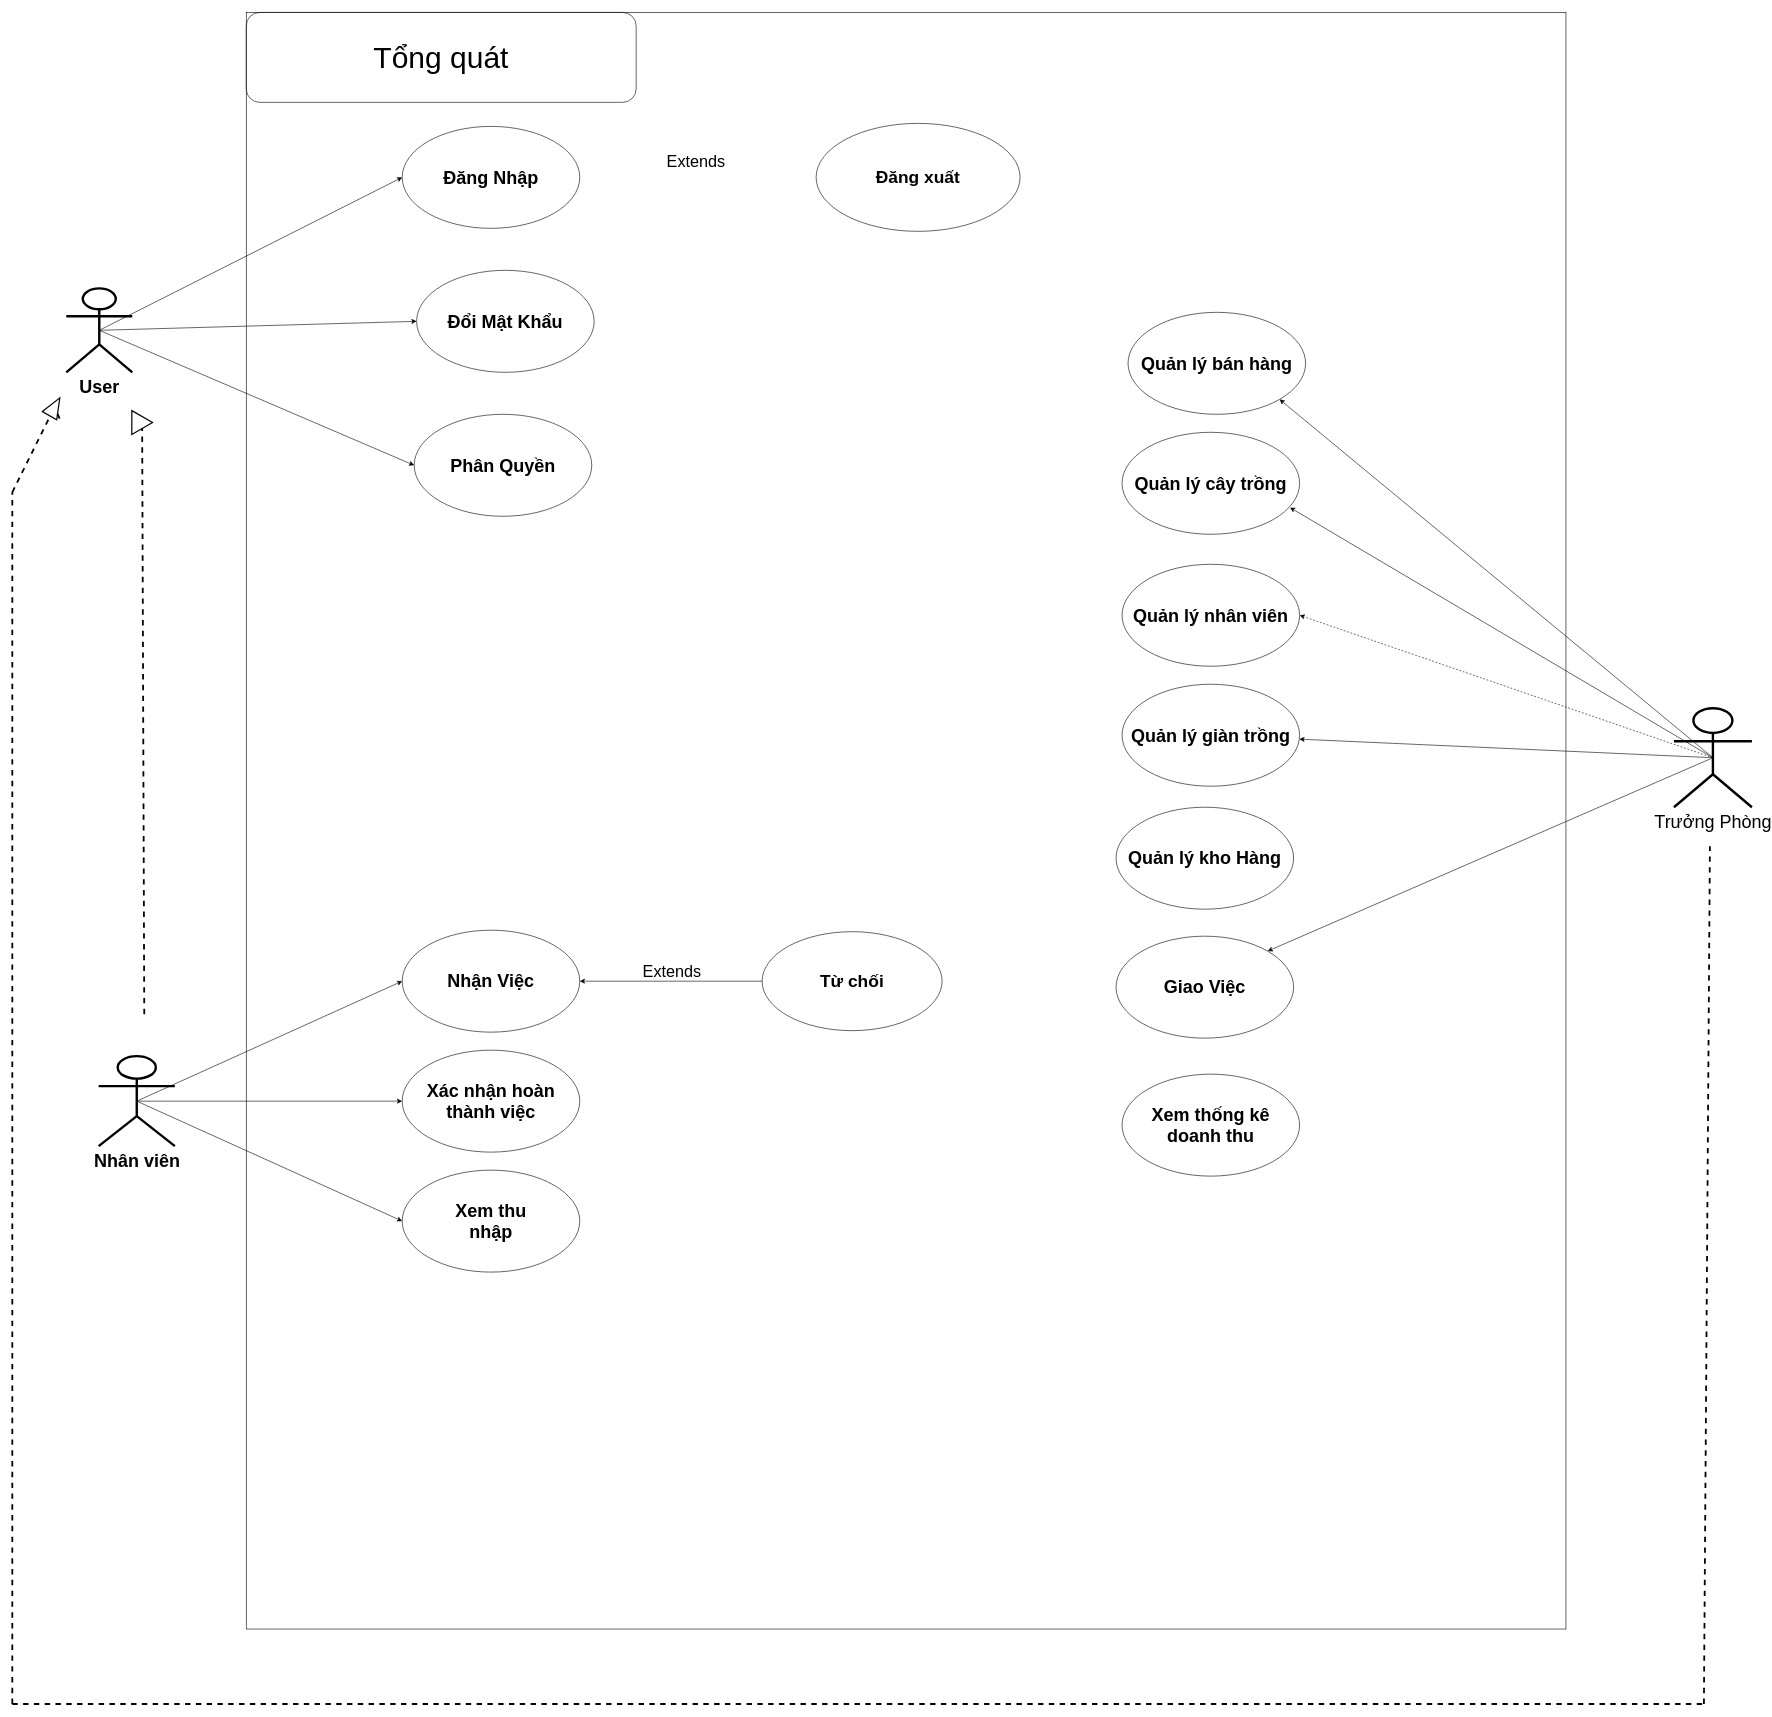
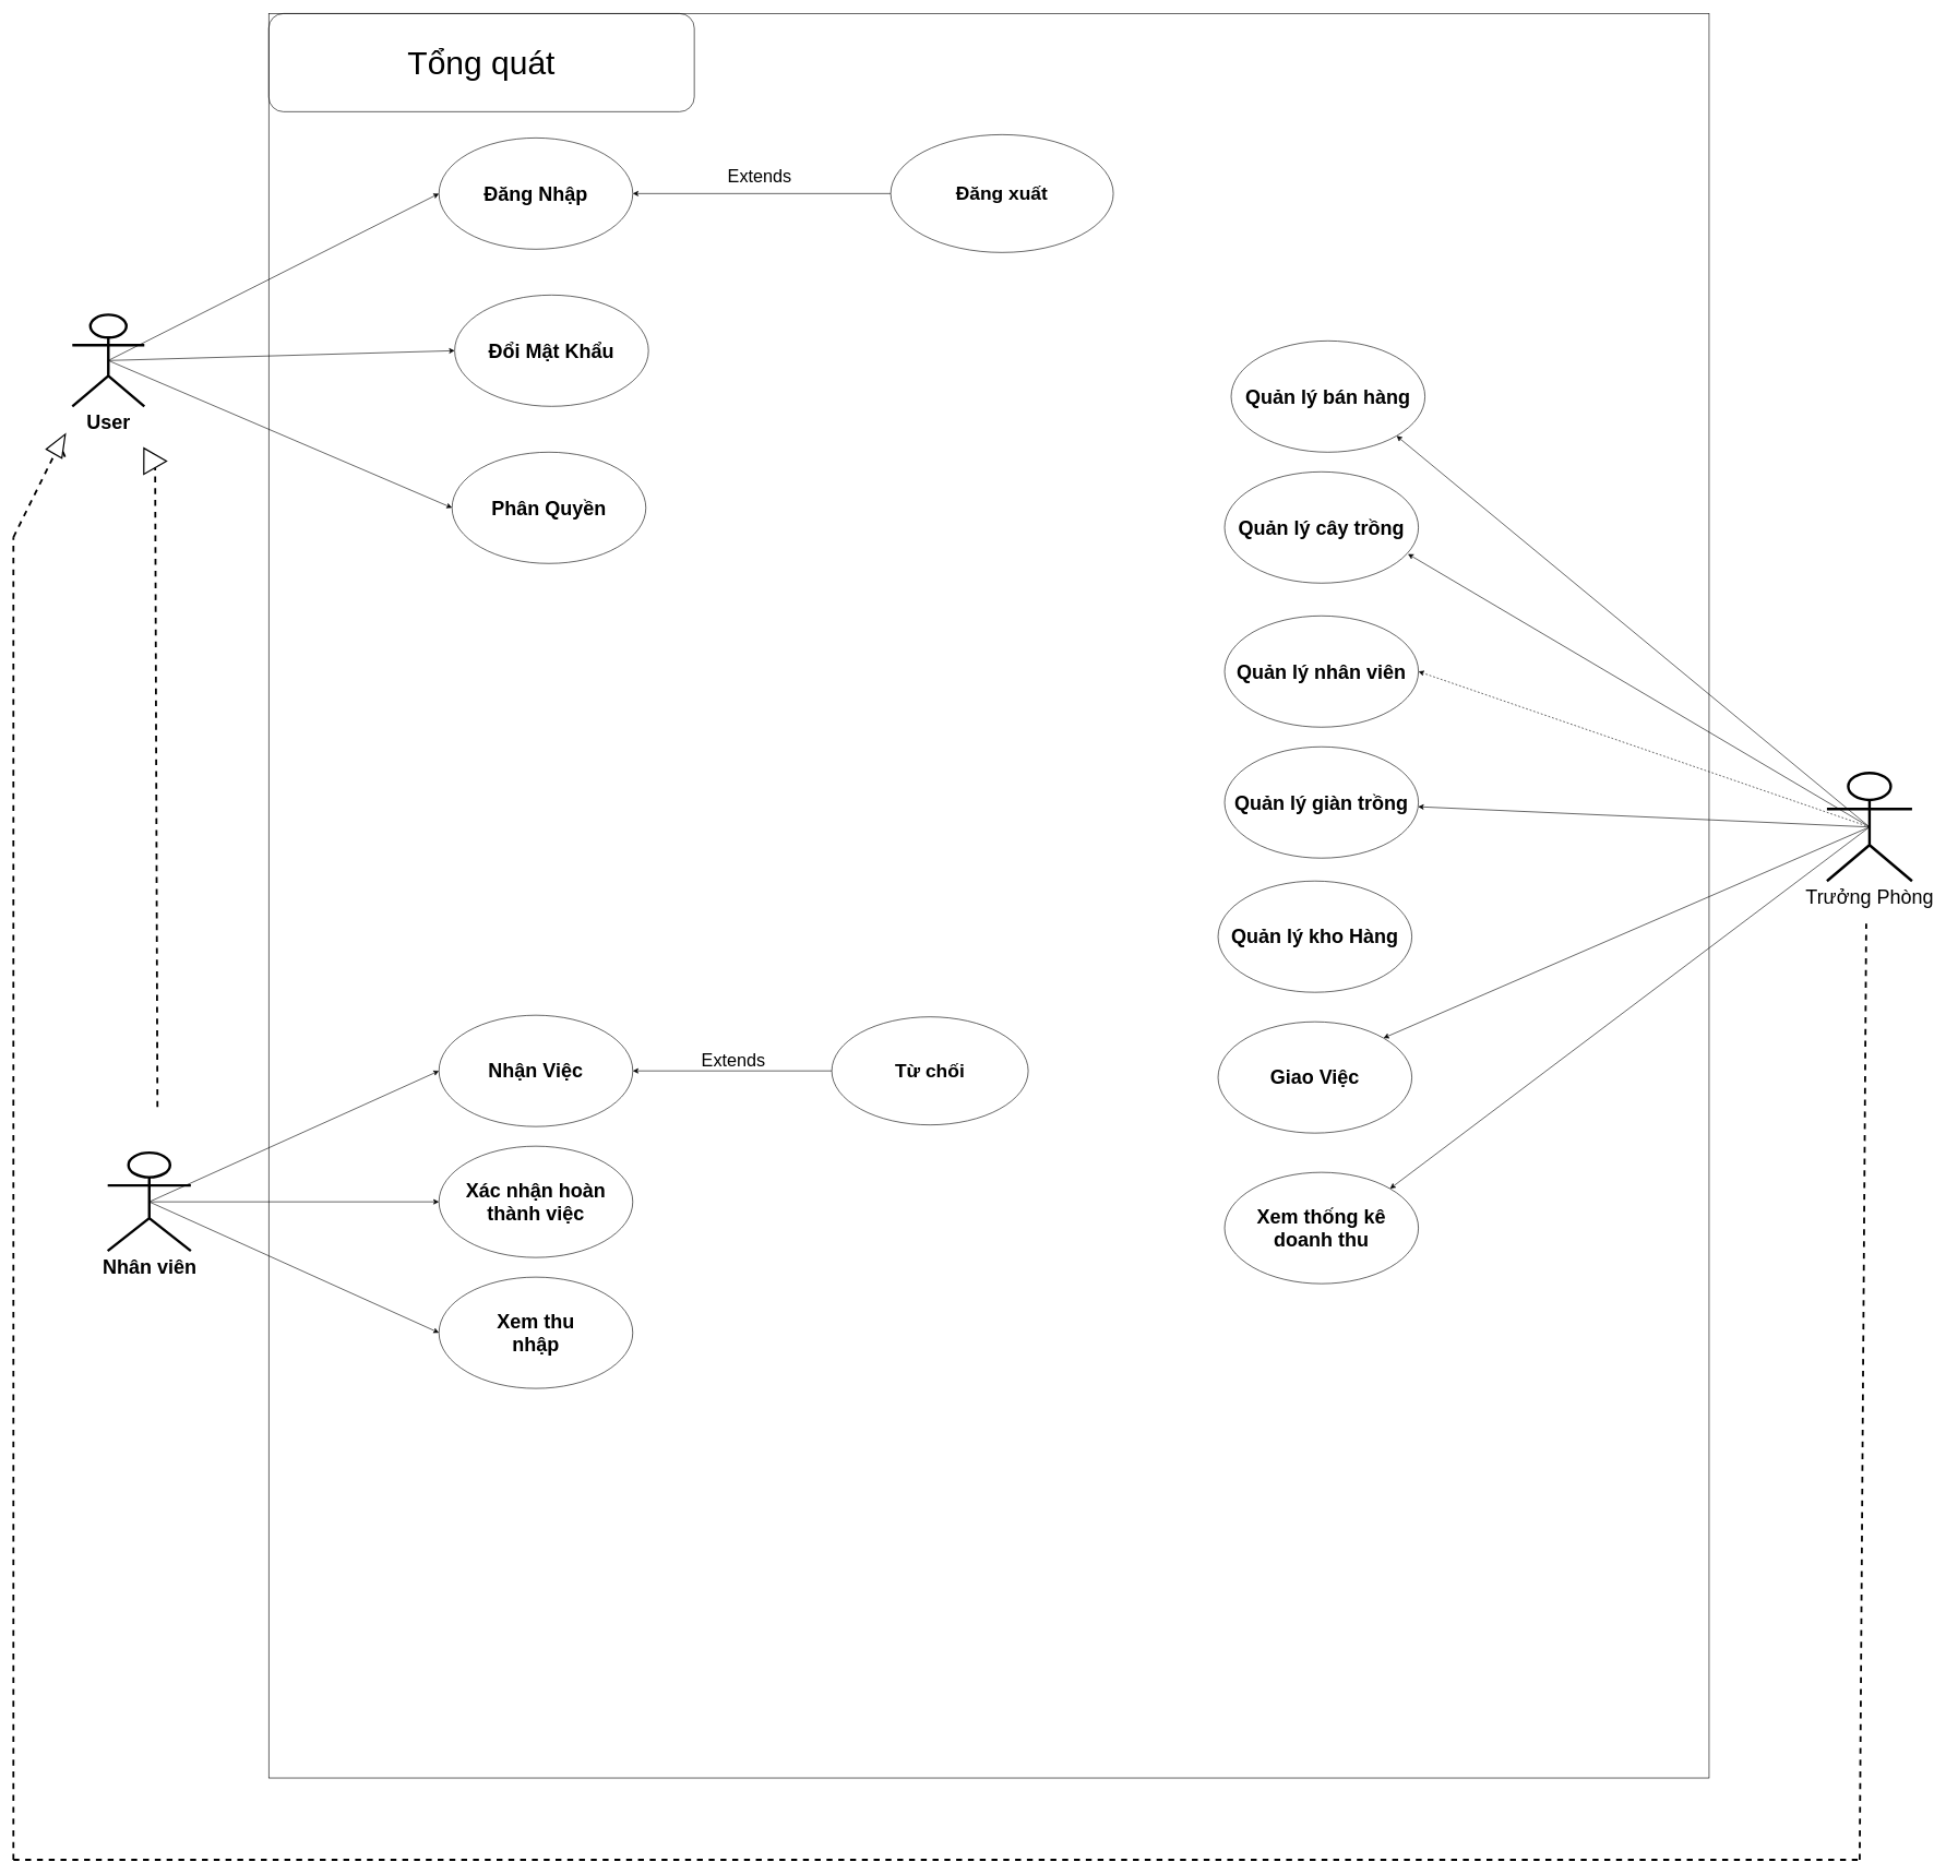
+ <mxCell id="31" style="edgeStyle=orthogonalEdgeStyle;rounded=0;orthogonalLoop=1;jettySize=auto;html=1;exitX=0;exitY=0.5;exitDx=0;exitDy=0;entryX=1;entryY=0.5;entryDx=0;entryDy=0;" parent="1" source="32" target="20" edge="1"><mxGeometry relative="1" as="geometry" /></mxCell>
+ <mxCell id="5" value="" style="endArrow=classic;html=1;rounded=0;entryX=1;entryY=0;entryDx=0;entryDy=0;exitX=0.5;exitY=0.5;exitDx=0;exitDy=0;exitPerimeter=0;" parent="1" source="3" target="25" edge="1"><mxGeometry width="50" height="50" relative="1" as="geometry"><mxPoint x="1840" y="1512" as="sourcePoint" /><mxPoint x="2042.175" y="1814.645" as="targetPoint" /></mxGeometry></mxCell>
